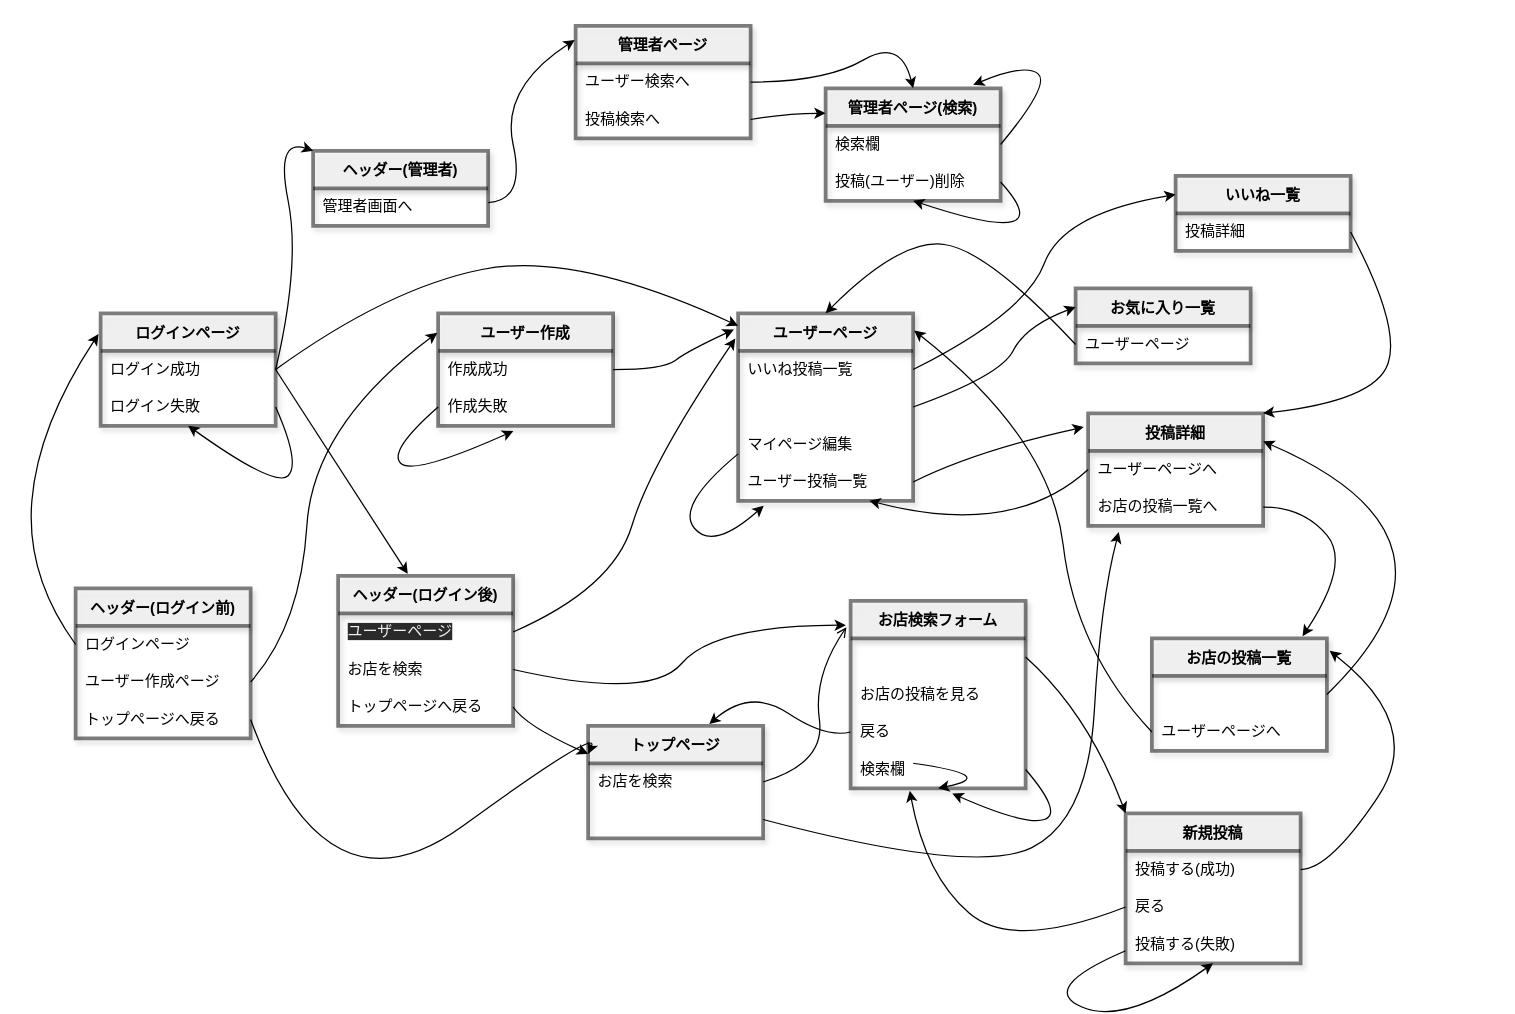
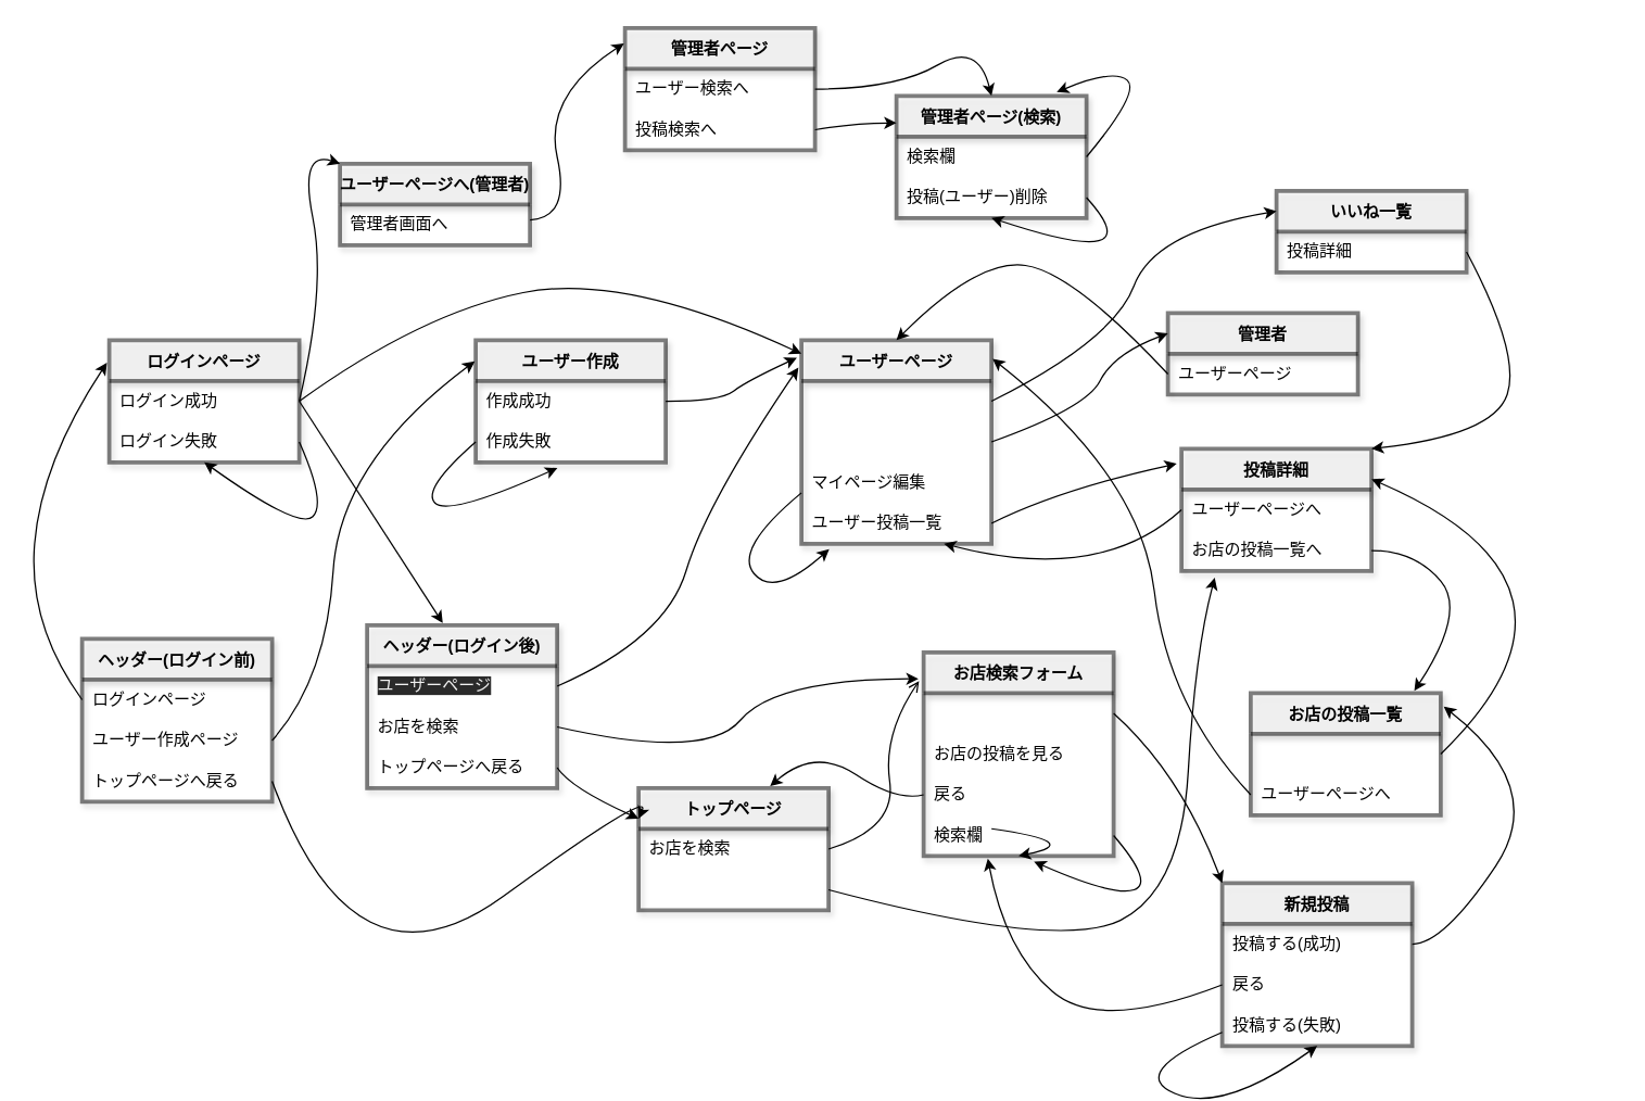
- <mxCell id="41" value="ヘッダー(管理者)" style="shape=table;startSize=30;container=1;collapsible=0;childLayout=tableLayout;fixedRows=1;rowLines=0;fontStyle=1;align=center;pointerEvents=1;shadow=1;strokeColor=default;strokeWidth=3;opacity=50;" vertex="1" parent="1"><mxGeometry x="250" y="120" width="140" height="60" as="geometry" /></mxCell>
+ <mxCell id="41" value="ユーザーページへ(管理者)" style="shape=table;startSize=30;container=1;collapsible=0;childLayout=tableLayout;fixedRows=1;rowLines=0;fontStyle=1;align=center;pointerEvents=1;shadow=1;strokeColor=default;strokeWidth=3;opacity=50;" vertex="1" parent="1"><mxGeometry x="250" y="120" width="140" height="60" as="geometry" /></mxCell>
- <mxCell id="69" value="お気に入り一覧" style="shape=table;startSize=30;container=1;collapsible=0;childLayout=tableLayout;fixedRows=1;rowLines=0;fontStyle=1;align=center;pointerEvents=1;shadow=1;strokeColor=default;strokeWidth=3;opacity=50;" vertex="1" parent="1"><mxGeometry x="860" y="230" width="140" height="60" as="geometry" /></mxCell>
+ <mxCell id="69" value="管理者" style="shape=table;startSize=30;container=1;collapsible=0;childLayout=tableLayout;fixedRows=1;rowLines=0;fontStyle=1;align=center;pointerEvents=1;shadow=1;strokeColor=default;strokeWidth=3;opacity=50;" vertex="1" parent="1"><mxGeometry x="860" y="230" width="140" height="60" as="geometry" /></mxCell>
- <mxCell id="55" value="いいね投稿一覧" style="shape=partialRectangle;html=1;whiteSpace=wrap;connectable=0;fillColor=none;top=0;left=0;bottom=0;right=0;align=left;spacingLeft=6;overflow=hidden;pointerEvents=1;shadow=1;strokeColor=default;strokeWidth=3;opacity=50;" vertex="1" parent="54"><mxGeometry width="140" height="30" as="geometry"><mxRectangle width="140" height="30" as="alternateBounds" /></mxGeometry></mxCell>
